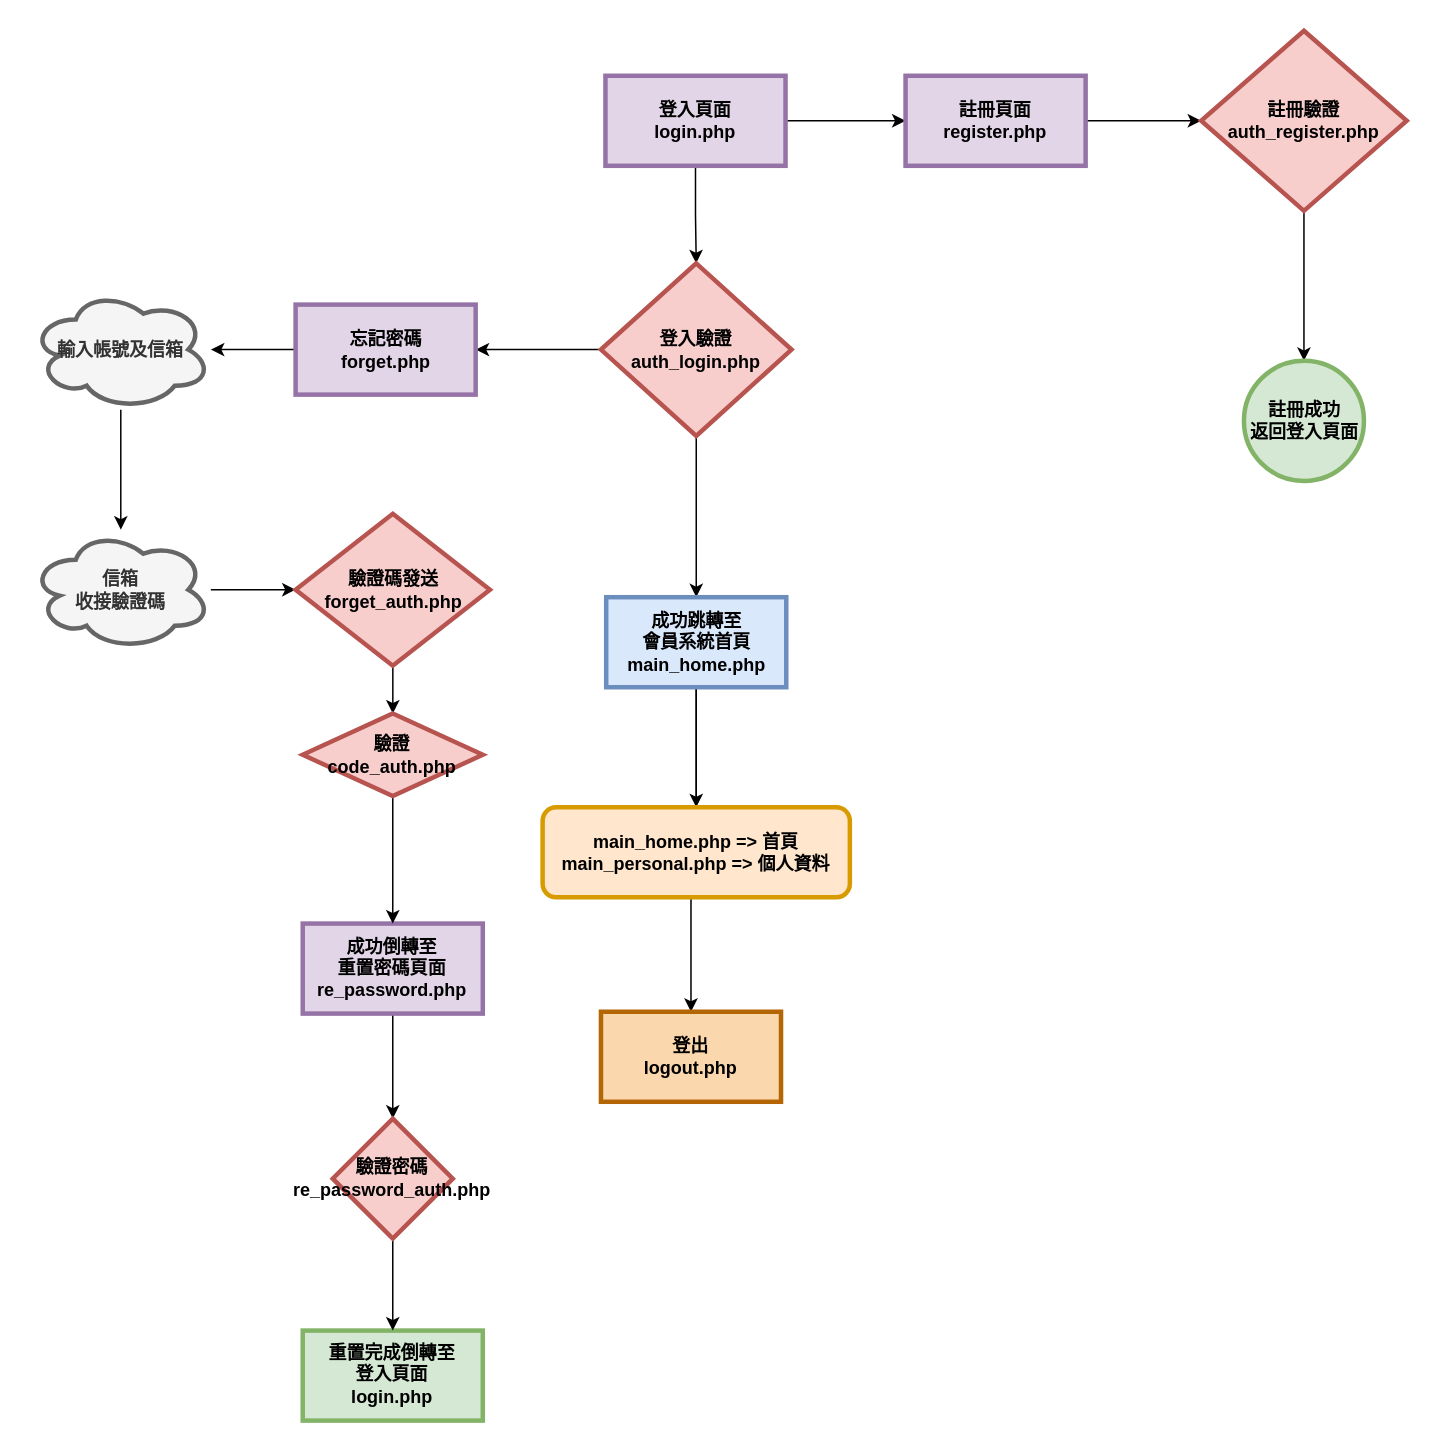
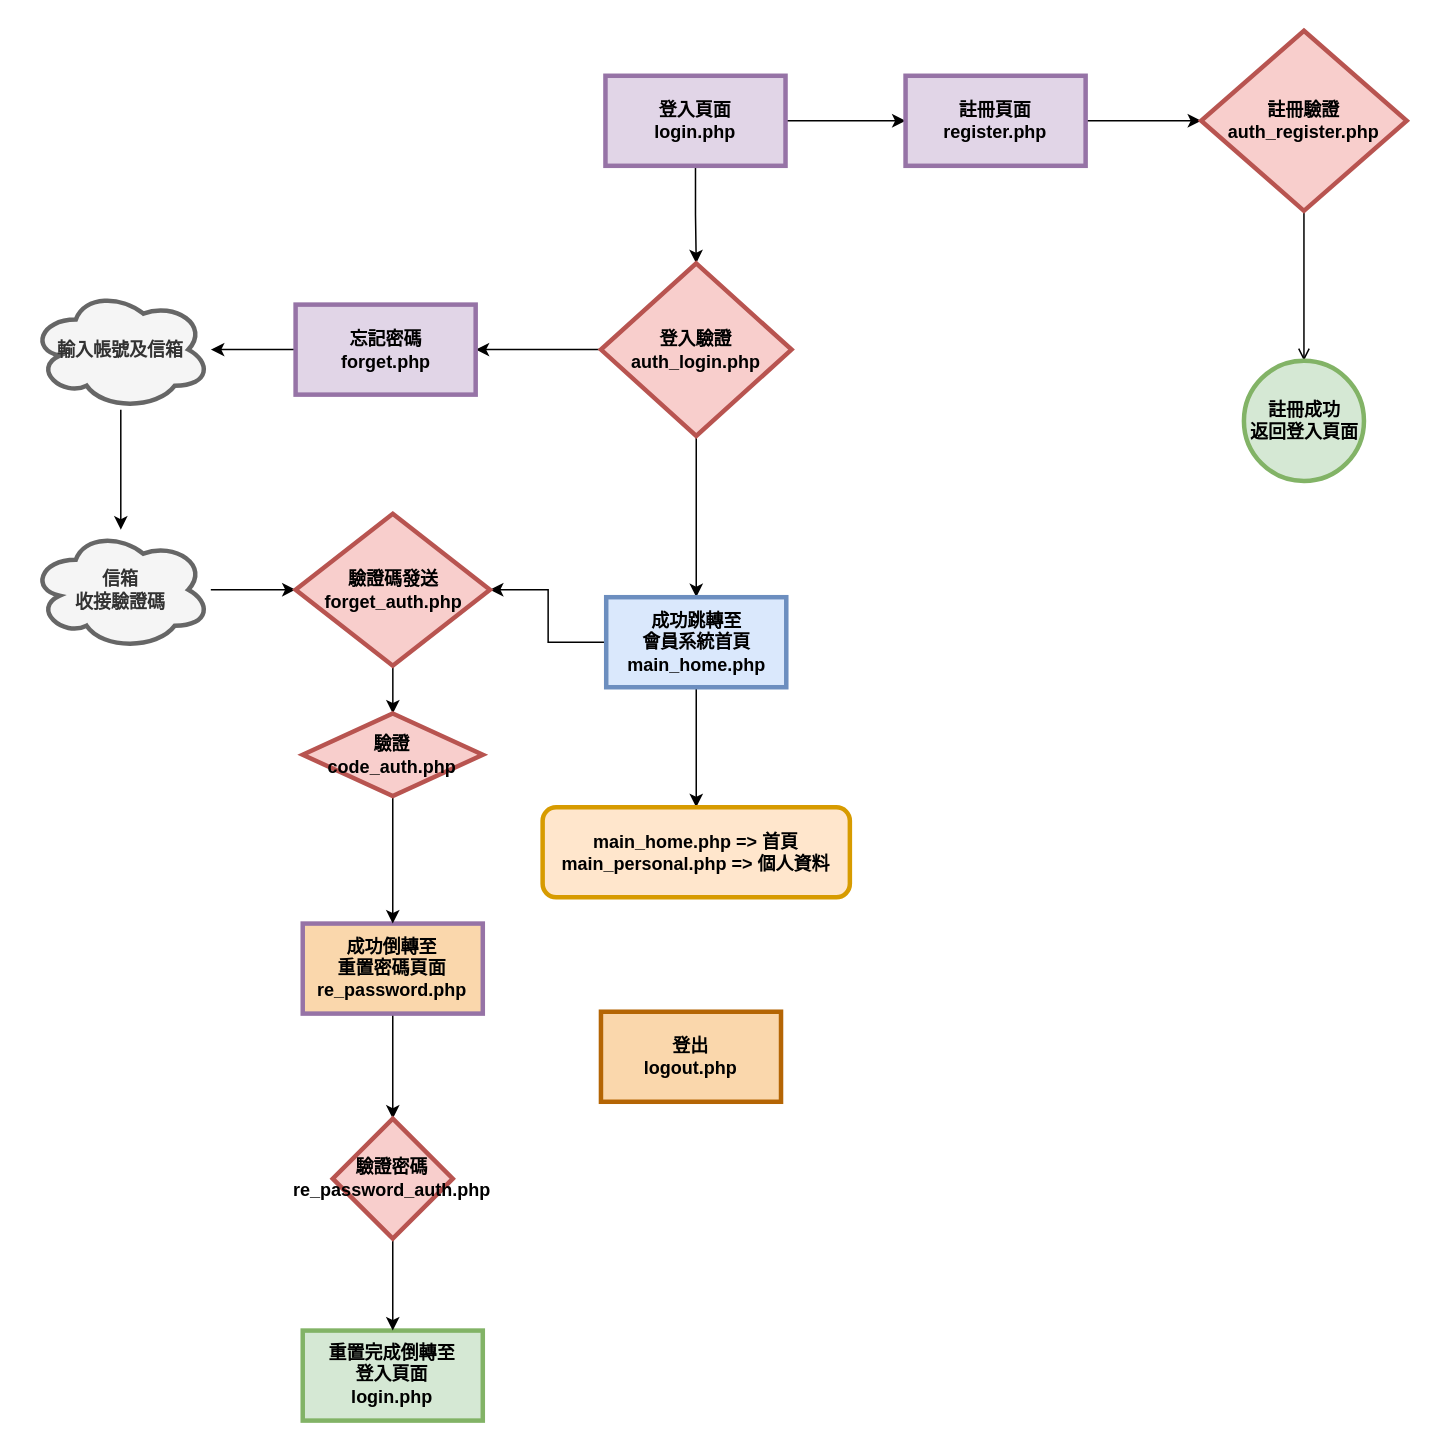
- <mxCell id="7" value="" style="edgeStyle=orthogonalEdgeStyle;rounded=0;orthogonalLoop=1;jettySize=auto;html=1;" edge="1" parent="1" source="8" target="12"><mxGeometry relative="1" as="geometry" /></mxCell>
+ <mxCell id="7" value="" style="edgeStyle=orthogonalEdgeStyle;rounded=0;orthogonalLoop=1;jettySize=auto;html=1;endArrow=open;" edge="1" parent="1" source="8" target="12"><mxGeometry relative="1" as="geometry" /></mxCell>
- <mxCell id="14" value="" style="edgeStyle=orthogonalEdgeStyle;rounded=0;orthogonalLoop=1;jettySize=auto;html=1;" edge="1" parent="1" source="15" target="30"><mxGeometry relative="1" as="geometry" /></mxCell>
+ <mxCell id="14" value="" style="edgeStyle=orthogonalEdgeStyle;rounded=0;orthogonalLoop=1;jettySize=auto;html=1;" edge="1" parent="1" source="15" target="23"><mxGeometry relative="1" as="geometry" /></mxCell>
- <mxCell id="25" value="成功倒轉至&lt;br&gt;重置密碼頁面&lt;br&gt;re_password.php" style="whiteSpace=wrap;html=1;fillColor=#e1d5e7;strokeColor=#9673a6;fontStyle=1;strokeWidth=3;" vertex="1" parent="1"><mxGeometry x="201.25" y="614.995" width="120" height="60" as="geometry" /></mxCell>
+ <mxCell id="25" value="成功倒轉至&lt;br&gt;重置密碼頁面&lt;br&gt;re_password.php" style="whiteSpace=wrap;html=1;fillColor=#fad7ac;strokeColor=#9673a6;fontStyle=1;strokeWidth=3;" vertex="1" parent="1"><mxGeometry x="201.25" y="614.995" width="120" height="60" as="geometry" /></mxCell>
